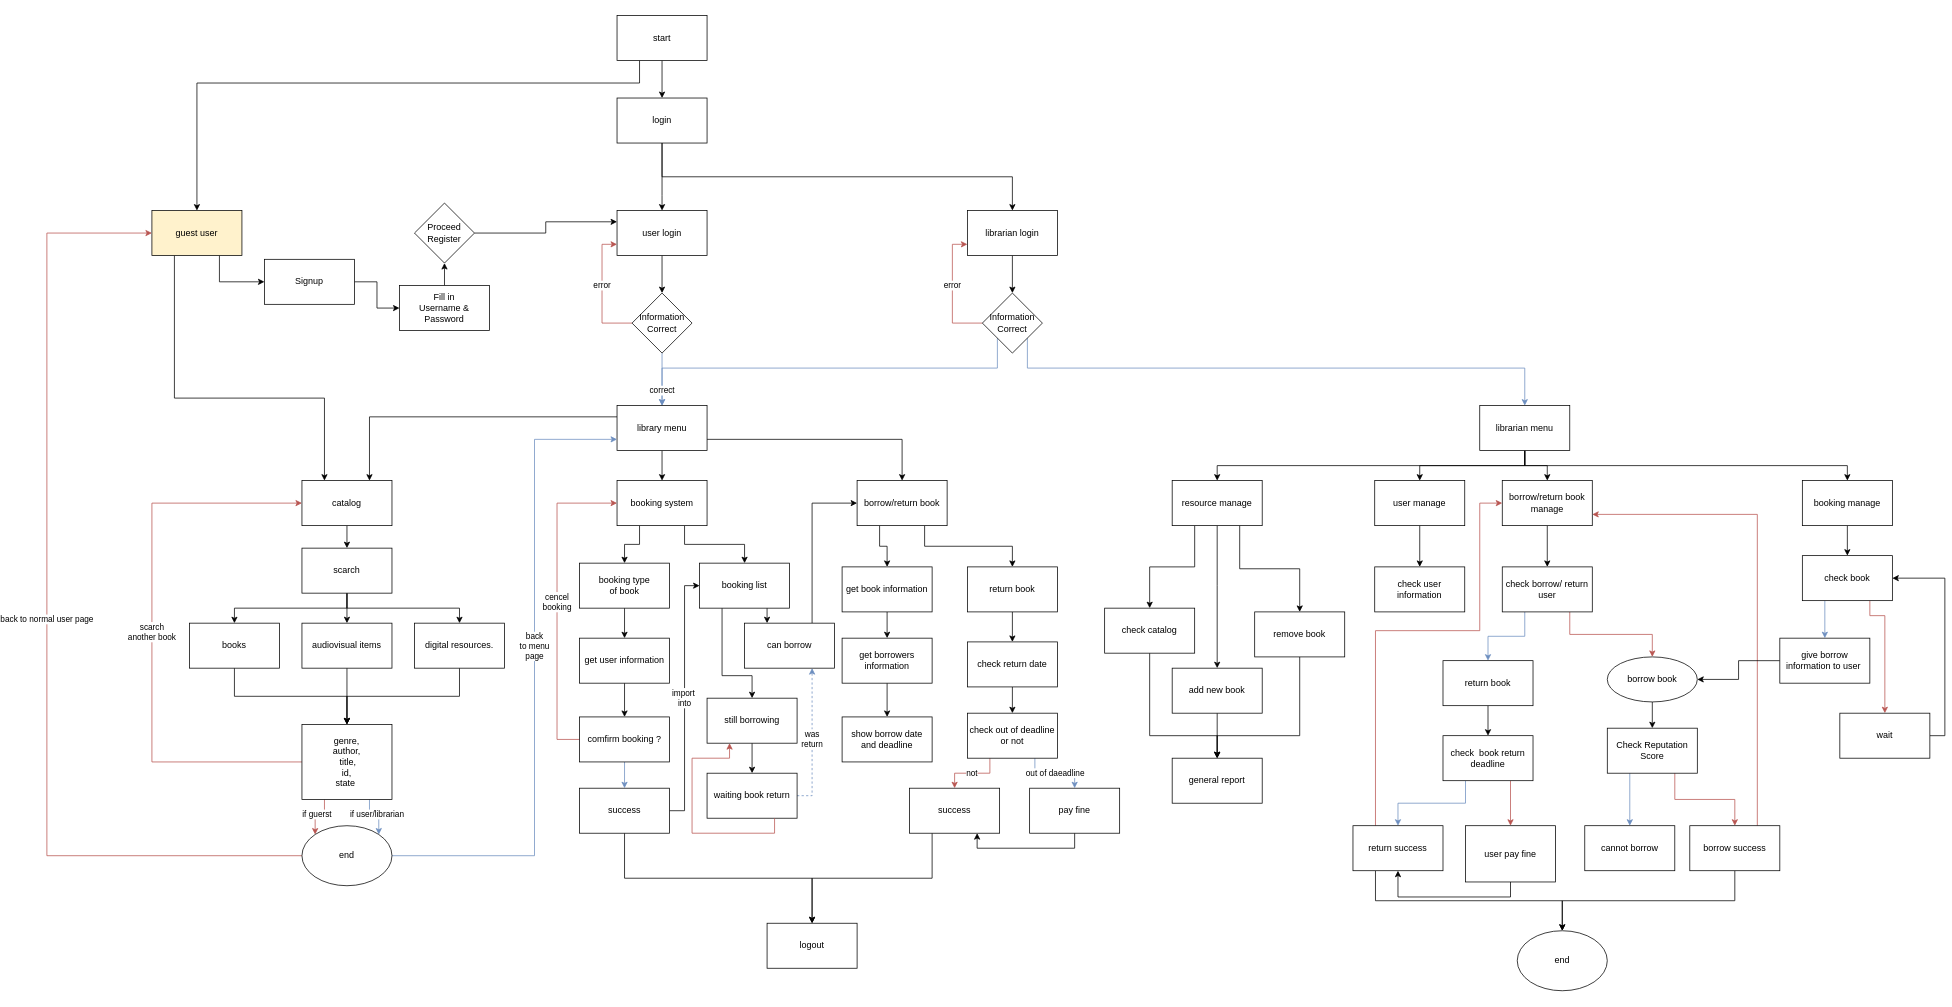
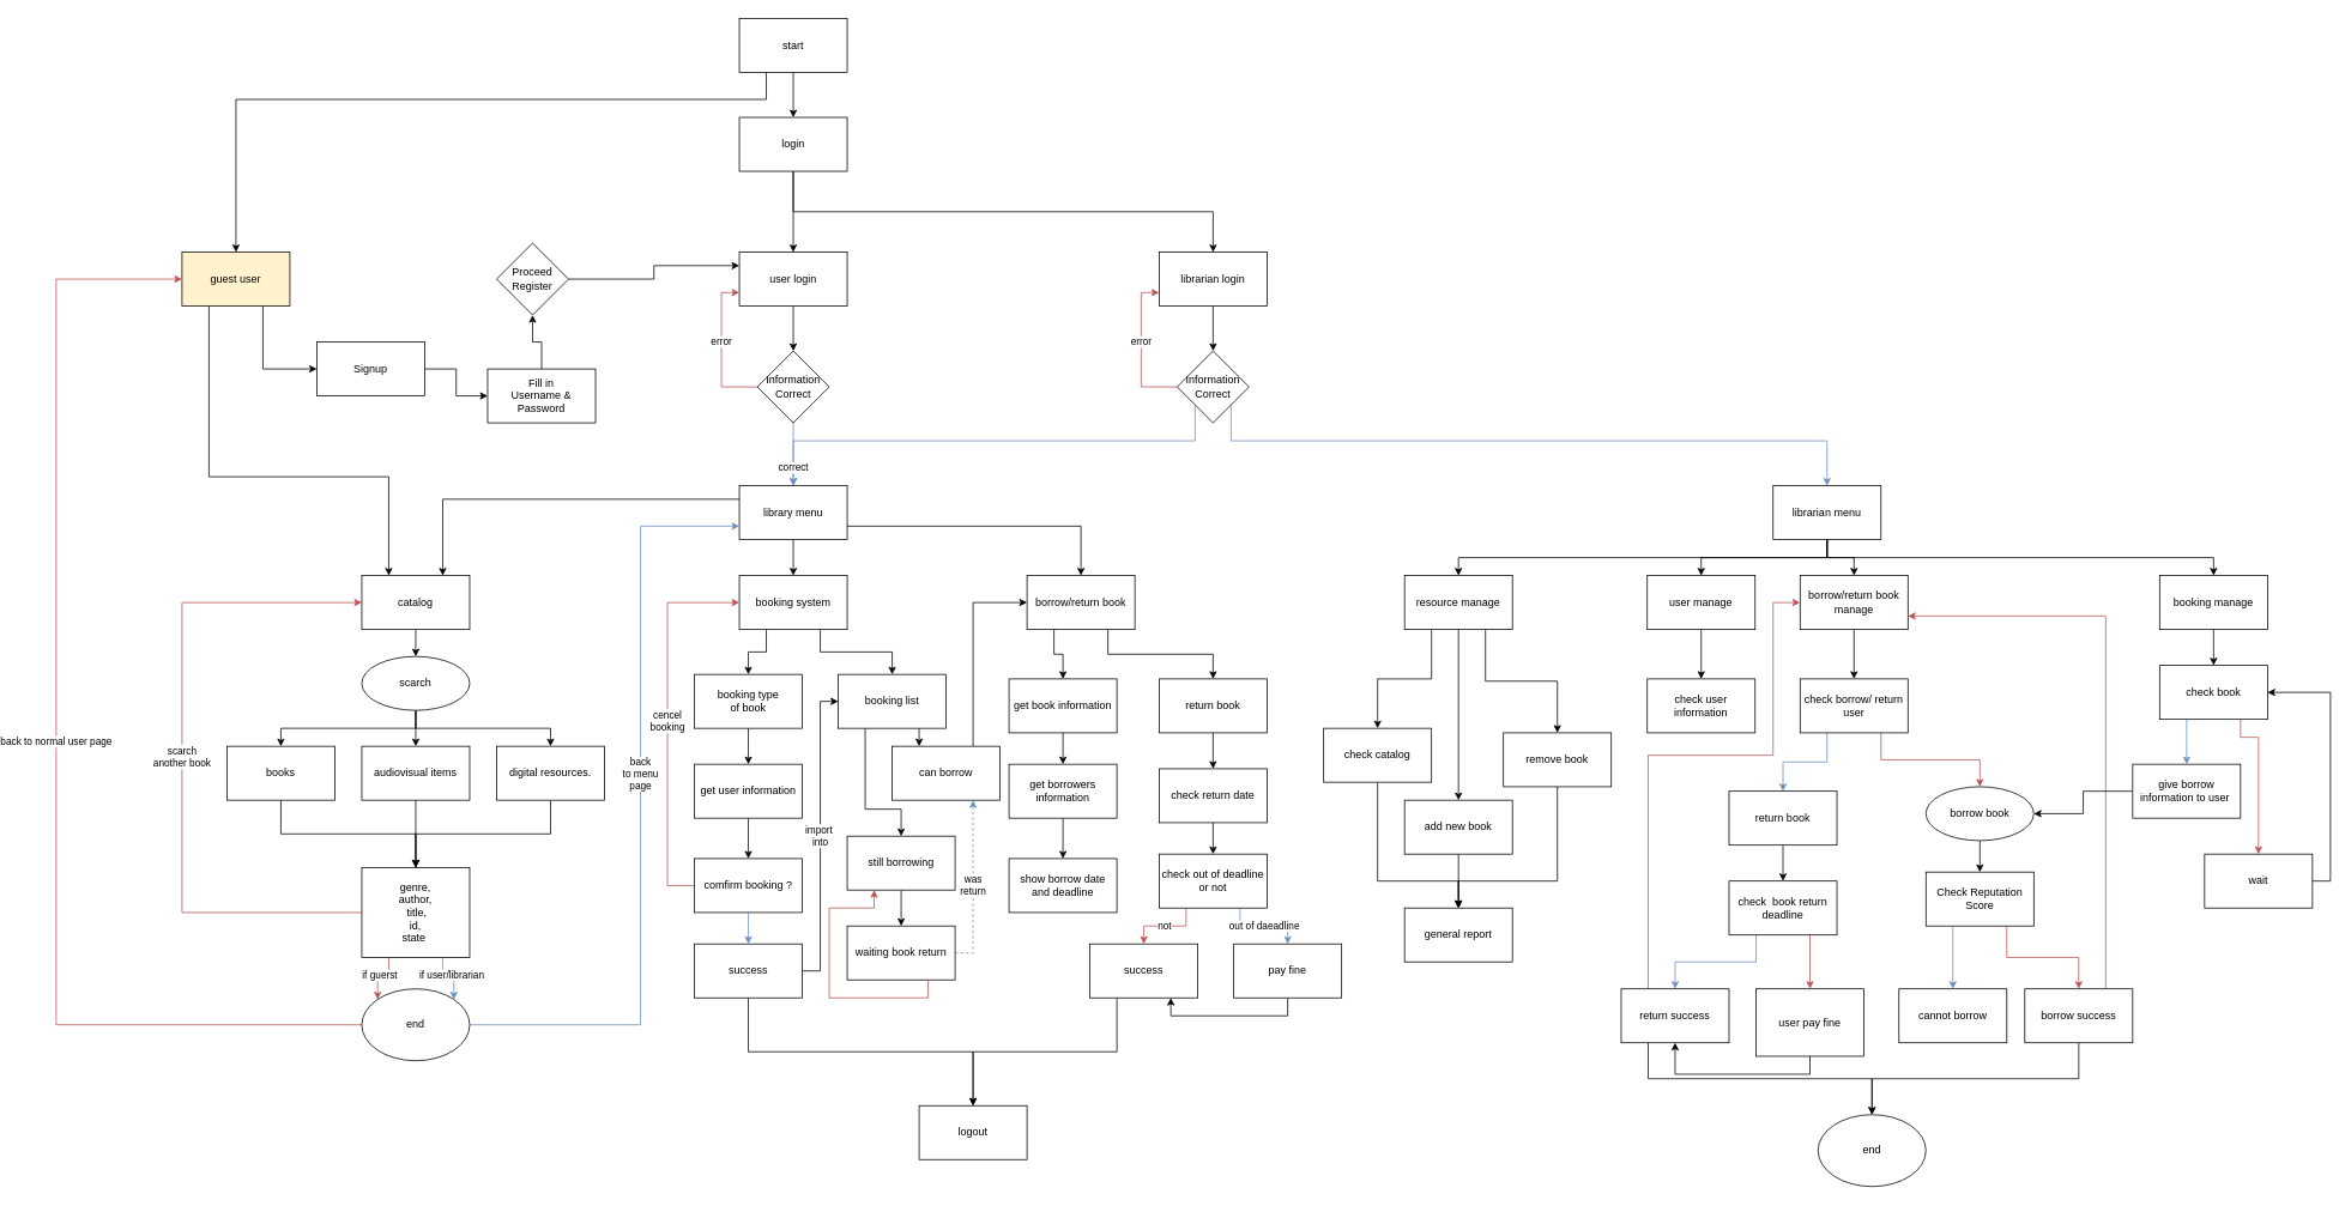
- <mxCell id="16" value="Signup" style="rounded=0;whiteSpace=wrap;html=1;" vertex="1" parent="1"><mxGeometry x="310" y="345" width="120" height="60" as="geometry" /></mxCell>
+ <mxCell id="16" value="Signup" style="rounded=0;whiteSpace=wrap;html=1;" vertex="1" parent="1"><mxGeometry x="310" y="380" width="120" height="60" as="geometry" /></mxCell>
- <mxCell id="18" value="Fill in&lt;br style=&quot;border-color: var(--border-color);&quot;&gt;Username &amp;amp; Password" style="rounded=0;whiteSpace=wrap;html=1;" vertex="1" parent="1"><mxGeometry x="490" y="380" width="120" height="60" as="geometry" /></mxCell>
+ <mxCell id="18" value="Fill in&lt;br style=&quot;border-color: var(--border-color);&quot;&gt;Username &amp;amp; Password" style="rounded=0;whiteSpace=wrap;html=1;" vertex="1" parent="1"><mxGeometry x="500" y="410" width="120" height="60" as="geometry" /></mxCell>
- <mxCell id="47" value="scarch" style="rounded=0;whiteSpace=wrap;html=1;" vertex="1" parent="1"><mxGeometry x="360" y="730" width="120" height="60" as="geometry" /></mxCell>
+ <mxCell id="47" value="scarch" style="ellipse;whiteSpace=wrap;html=1;" vertex="1" parent="1"><mxGeometry x="360" y="730" width="120" height="60" as="geometry" /></mxCell>
